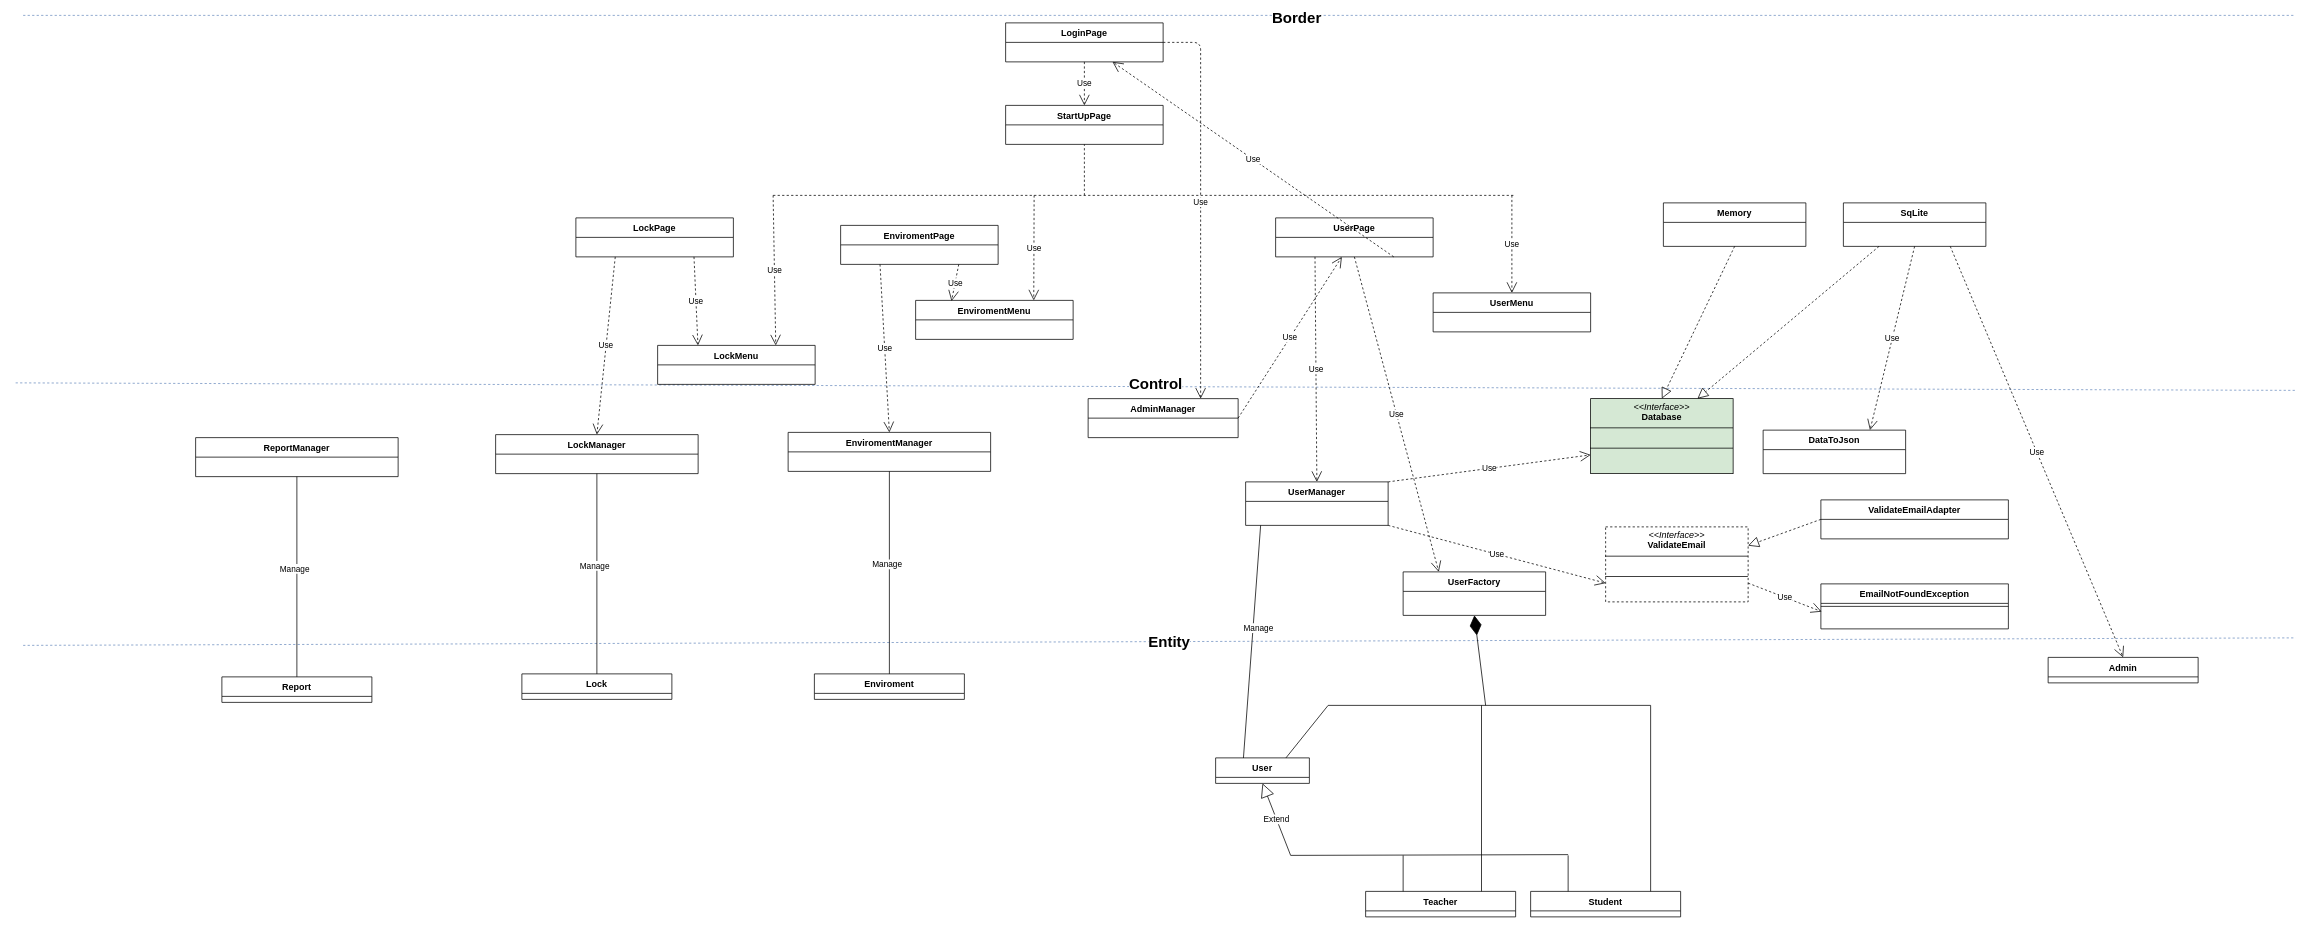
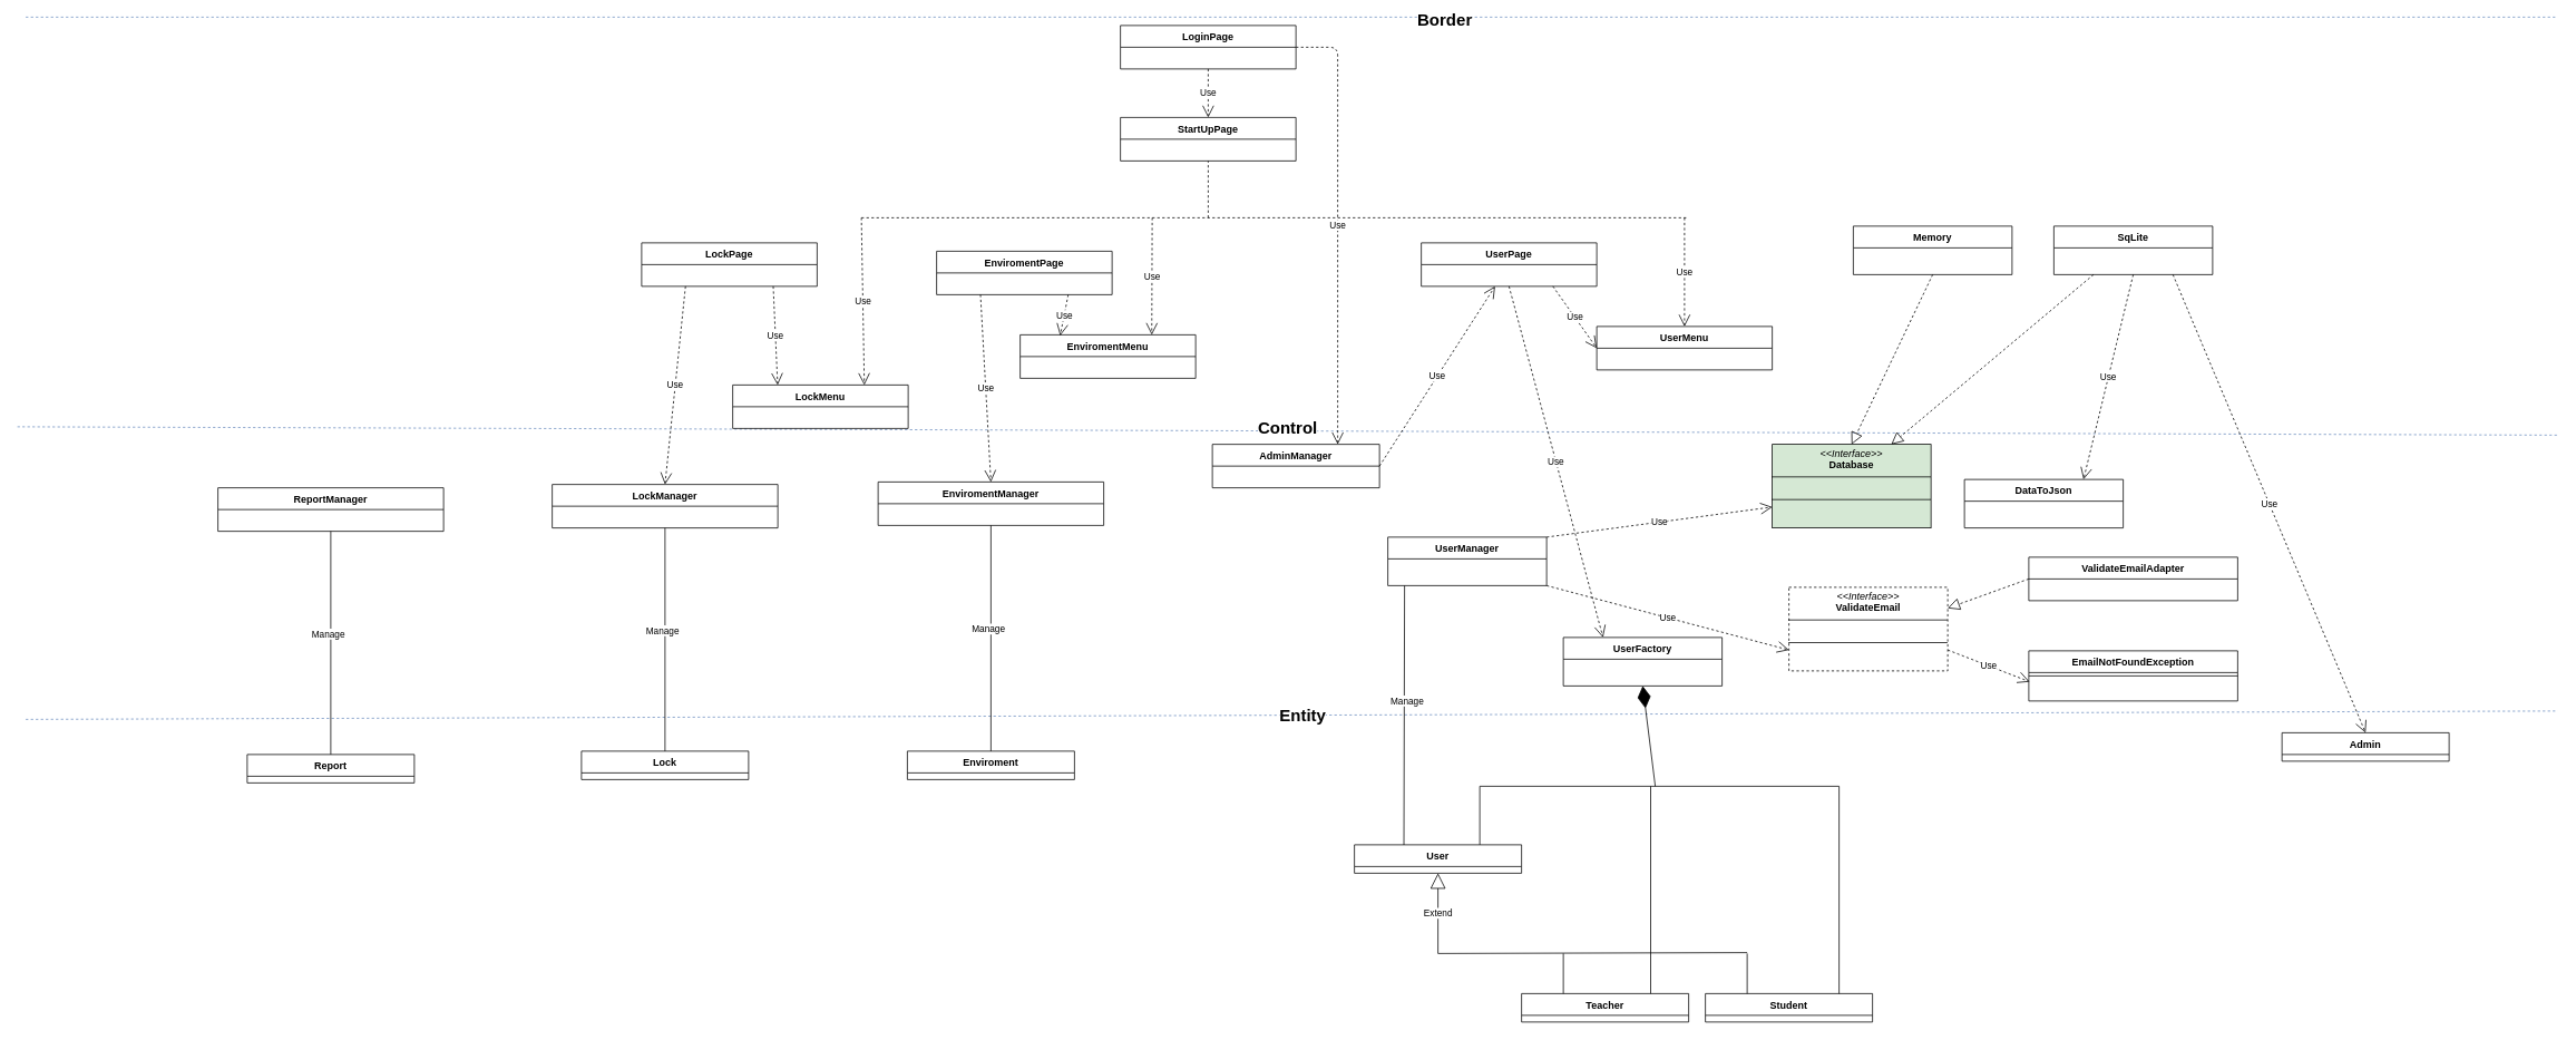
- <mxCell id="57" value="Use" style="endArrow=open;endSize=12;dashed=1;html=1;exitX=0.75;exitY=1;exitDx=0;exitDy=0;" parent="1" source="36" target="71" edge="1"><mxGeometry width="160" relative="1" as="geometry"><mxPoint x="1762.5" y="352" as="sourcePoint" /><mxPoint x="1757" y="603" as="targetPoint" /></mxGeometry></mxCell>
+ <mxCell id="57" value="Use" style="endArrow=open;endSize=12;dashed=1;html=1;exitX=0.75;exitY=1;exitDx=0;exitDy=0;entryX=0;entryY=0.5;entryDx=0;entryDy=0;" parent="1" source="36" target="56" edge="1"><mxGeometry width="160" relative="1" as="geometry"><mxPoint x="1762.5" y="352" as="sourcePoint" /><mxPoint x="1757" y="603" as="targetPoint" /></mxGeometry></mxCell>
- <mxCell id="55" value="Use" style="endArrow=open;endSize=12;dashed=1;html=1;exitX=0.25;exitY=1;exitDx=0;exitDy=0;entryX=0.5;entryY=0;entryDx=0;entryDy=0;" parent="1" source="36" target="19" edge="1"><mxGeometry width="160" relative="1" as="geometry"><mxPoint x="1700" y="332" as="sourcePoint" /><mxPoint x="1837.5" y="730" as="targetPoint" /></mxGeometry></mxCell>
- <mxCell id="33" value="User" style="swimlane;fontStyle=1;align=center;verticalAlign=top;childLayout=stackLayout;horizontal=1;startSize=26;horizontalStack=0;resizeParent=1;resizeParentMax=0;resizeLast=0;collapsible=1;marginBottom=0;whiteSpace=wrap;html=1;" parent="1" vertex="1"><mxGeometry x="1620" y="1010" width="125" height="34" as="geometry" /></mxCell>
+ <mxCell id="33" value="User" style="swimlane;fontStyle=1;align=center;verticalAlign=top;childLayout=stackLayout;horizontal=1;startSize=26;horizontalStack=0;resizeParent=1;resizeParentMax=0;resizeLast=0;collapsible=1;marginBottom=0;whiteSpace=wrap;html=1;" parent="1" vertex="1"><mxGeometry x="1620" y="1010" width="200" height="34" as="geometry" /></mxCell>
